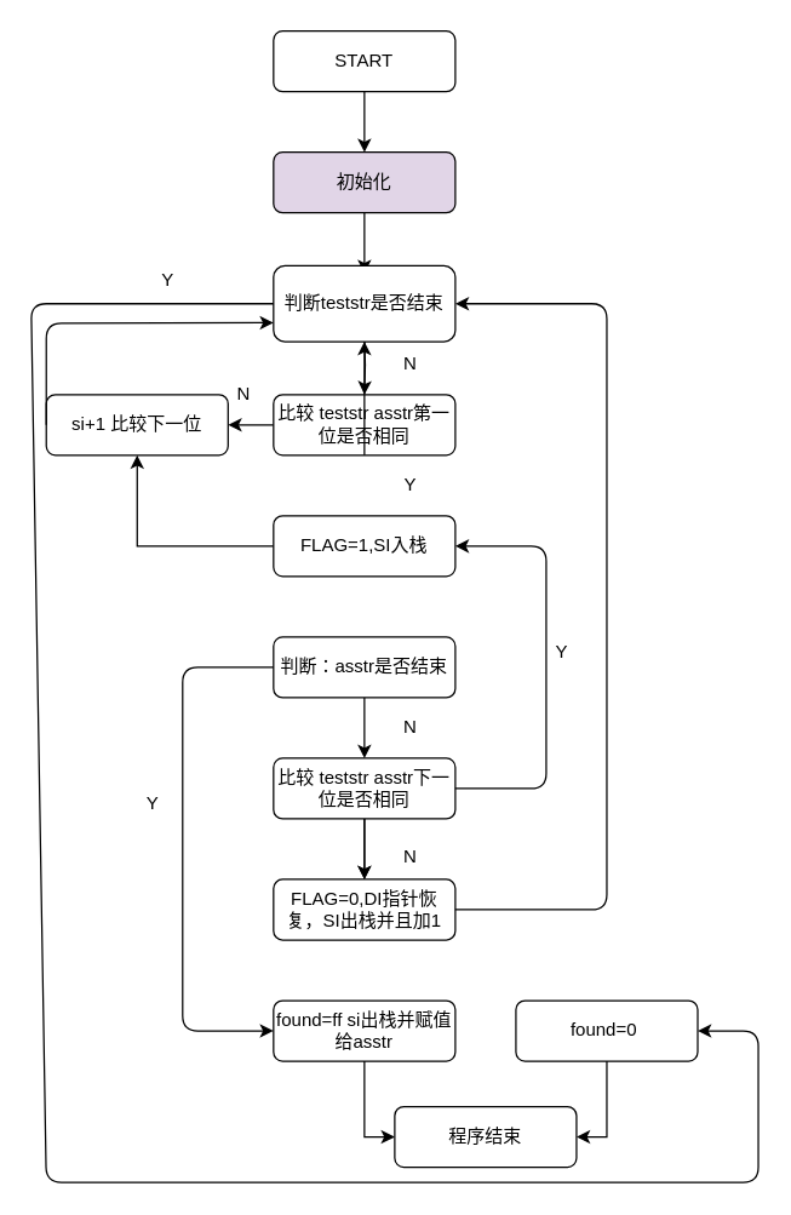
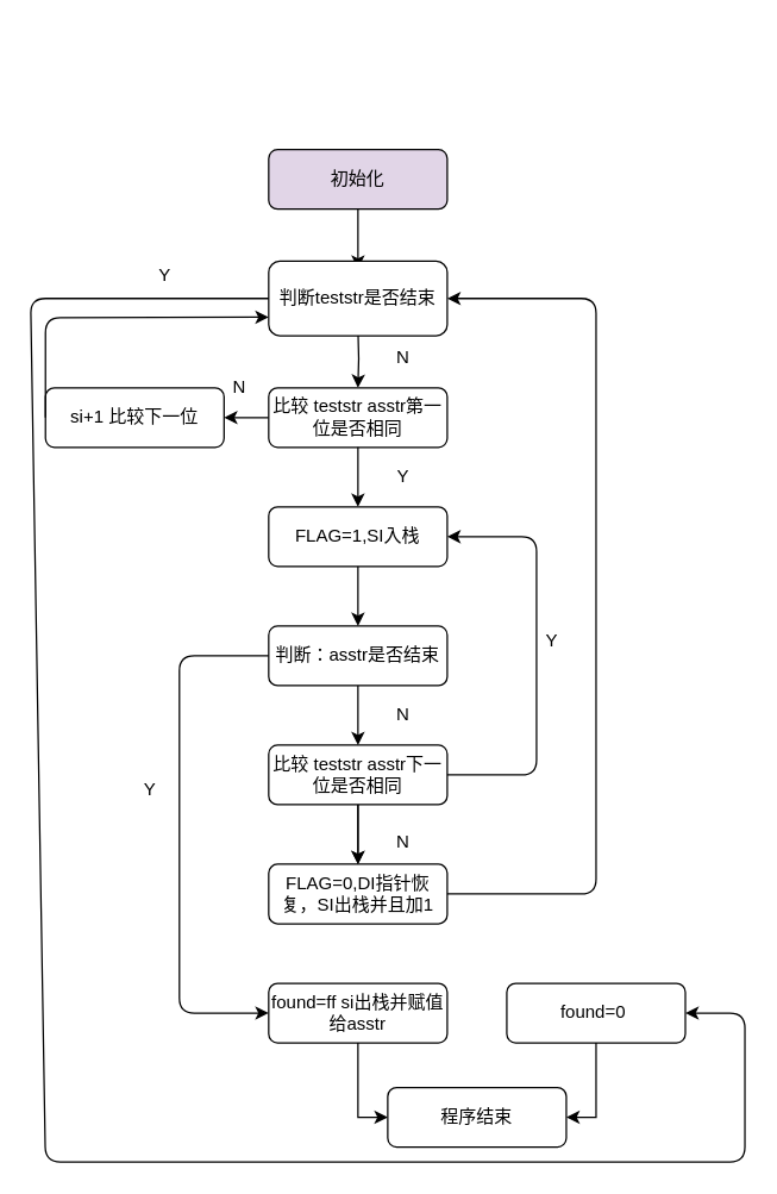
- <mxCell id="3" value="START" style="rounded=1;whiteSpace=wrap;html=1;" vertex="1" parent="1"><mxGeometry x="180" y="20" width="120" height="40" as="geometry" /></mxCell>
- <mxCell id="2" value="" style="edgeStyle=orthogonalEdgeStyle;rounded=0;orthogonalLoop=1;jettySize=auto;html=1;" edge="1" parent="1" source="3" target="5"><mxGeometry relative="1" as="geometry" /></mxCell>
- <mxCell id="24" value="" style="endArrow=classic;html=1;exitX=0.5;exitY=1;exitDx=0;exitDy=0;" edge="1" parent="1" source="11" target="8"><mxGeometry width="50" height="50" relative="1" as="geometry"><mxPoint x="290" y="440" as="sourcePoint" /><mxPoint x="340" y="390" as="targetPoint" /></mxGeometry></mxCell>
+ <mxCell id="24" value="" style="endArrow=classic;html=1;exitX=0.5;exitY=1;exitDx=0;exitDy=0;entryX=0.5;entryY=0;entryDx=0;entryDy=0;" edge="1" parent="1" source="11" target="13"><mxGeometry width="50" height="50" relative="1" as="geometry"><mxPoint x="290" y="440" as="sourcePoint" /><mxPoint x="340" y="390" as="targetPoint" /></mxGeometry></mxCell>
- <mxCell id="12" value="" style="edgeStyle=orthogonalEdgeStyle;rounded=0;orthogonalLoop=1;jettySize=auto;html=1;" edge="1" parent="1" source="13" target="34"><mxGeometry relative="1" as="geometry" /></mxCell>
+ <mxCell id="12" value="" style="edgeStyle=orthogonalEdgeStyle;rounded=0;orthogonalLoop=1;jettySize=auto;html=1;" edge="1" parent="1" source="13" target="15"><mxGeometry relative="1" as="geometry" /></mxCell>
